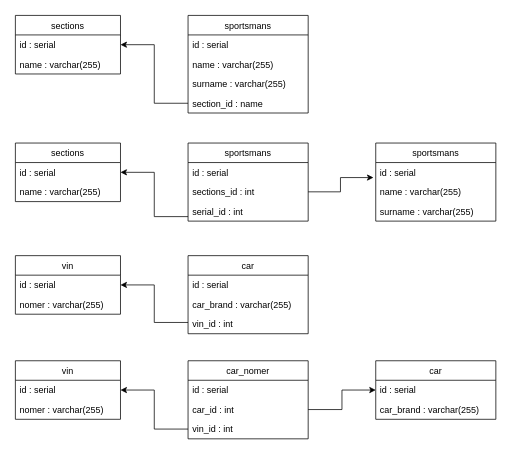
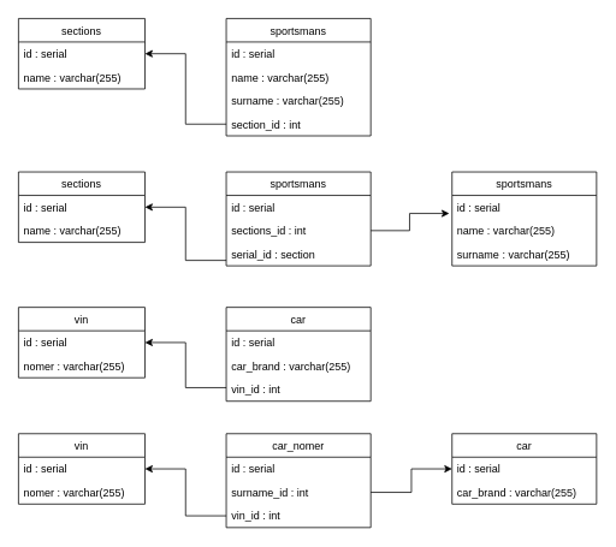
- <mxCell id="6" value="section_id : name" style="text;strokeColor=none;fillColor=none;align=left;verticalAlign=top;spacingLeft=4;spacingRight=4;overflow=hidden;rotatable=0;points=[[0,0.5],[1,0.5]];portConstraint=eastwest;" vertex="1" parent="2"><mxGeometry y="104" width="160" height="26" as="geometry" /></mxCell>
+ <mxCell id="6" value="section_id : int" style="text;strokeColor=none;fillColor=none;align=left;verticalAlign=top;spacingLeft=4;spacingRight=4;overflow=hidden;rotatable=0;points=[[0,0.5],[1,0.5]];portConstraint=eastwest;" vertex="1" parent="2"><mxGeometry y="104" width="160" height="26" as="geometry" /></mxCell>
- <mxCell id="21" value="serial_id : int&#10;" style="text;strokeColor=none;fillColor=none;align=left;verticalAlign=top;spacingLeft=4;spacingRight=4;overflow=hidden;rotatable=0;points=[[0,0.5],[1,0.5]];portConstraint=eastwest;" vertex="1" parent="18"><mxGeometry y="78" width="160" height="26" as="geometry" /></mxCell>
+ <mxCell id="21" value="serial_id : section&#10;" style="text;strokeColor=none;fillColor=none;align=left;verticalAlign=top;spacingLeft=4;spacingRight=4;overflow=hidden;rotatable=0;points=[[0,0.5],[1,0.5]];portConstraint=eastwest;" vertex="1" parent="18"><mxGeometry y="78" width="160" height="26" as="geometry" /></mxCell>
- <mxCell id="40" value="car_id : int" style="text;strokeColor=none;fillColor=none;align=left;verticalAlign=top;spacingLeft=4;spacingRight=4;overflow=hidden;rotatable=0;points=[[0,0.5],[1,0.5]];portConstraint=eastwest;" vertex="1" parent="38"><mxGeometry y="52" width="160" height="26" as="geometry" /></mxCell>
+ <mxCell id="40" value="surname_id : int" style="text;strokeColor=none;fillColor=none;align=left;verticalAlign=top;spacingLeft=4;spacingRight=4;overflow=hidden;rotatable=0;points=[[0,0.5],[1,0.5]];portConstraint=eastwest;" vertex="1" parent="38"><mxGeometry y="52" width="160" height="26" as="geometry" /></mxCell>
